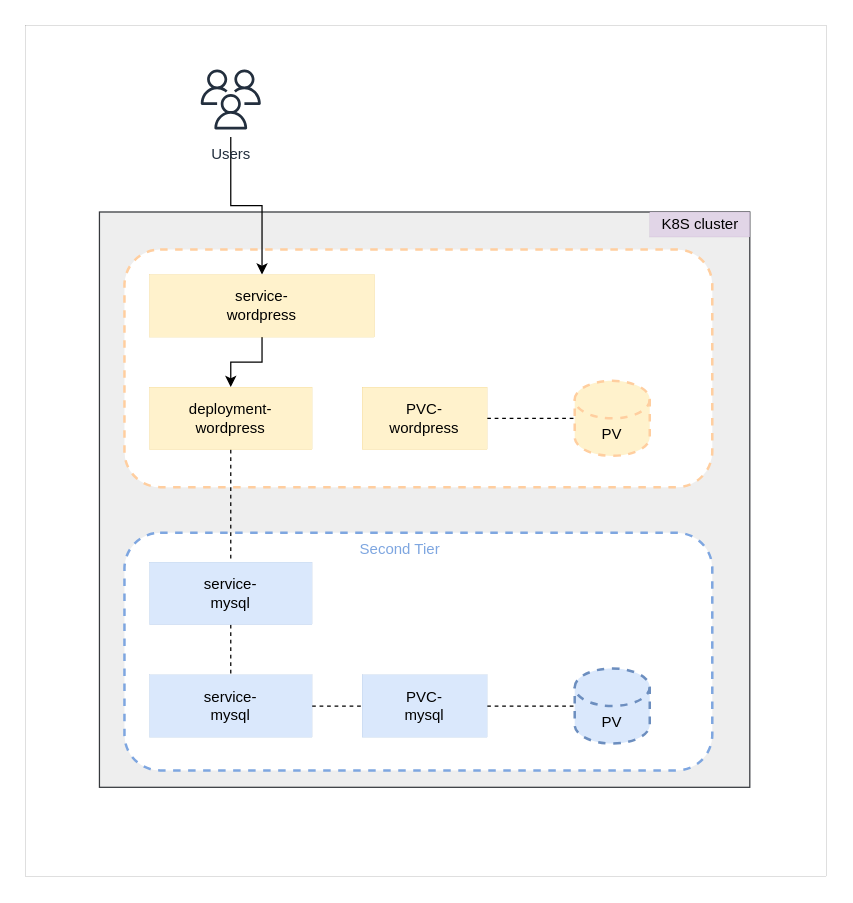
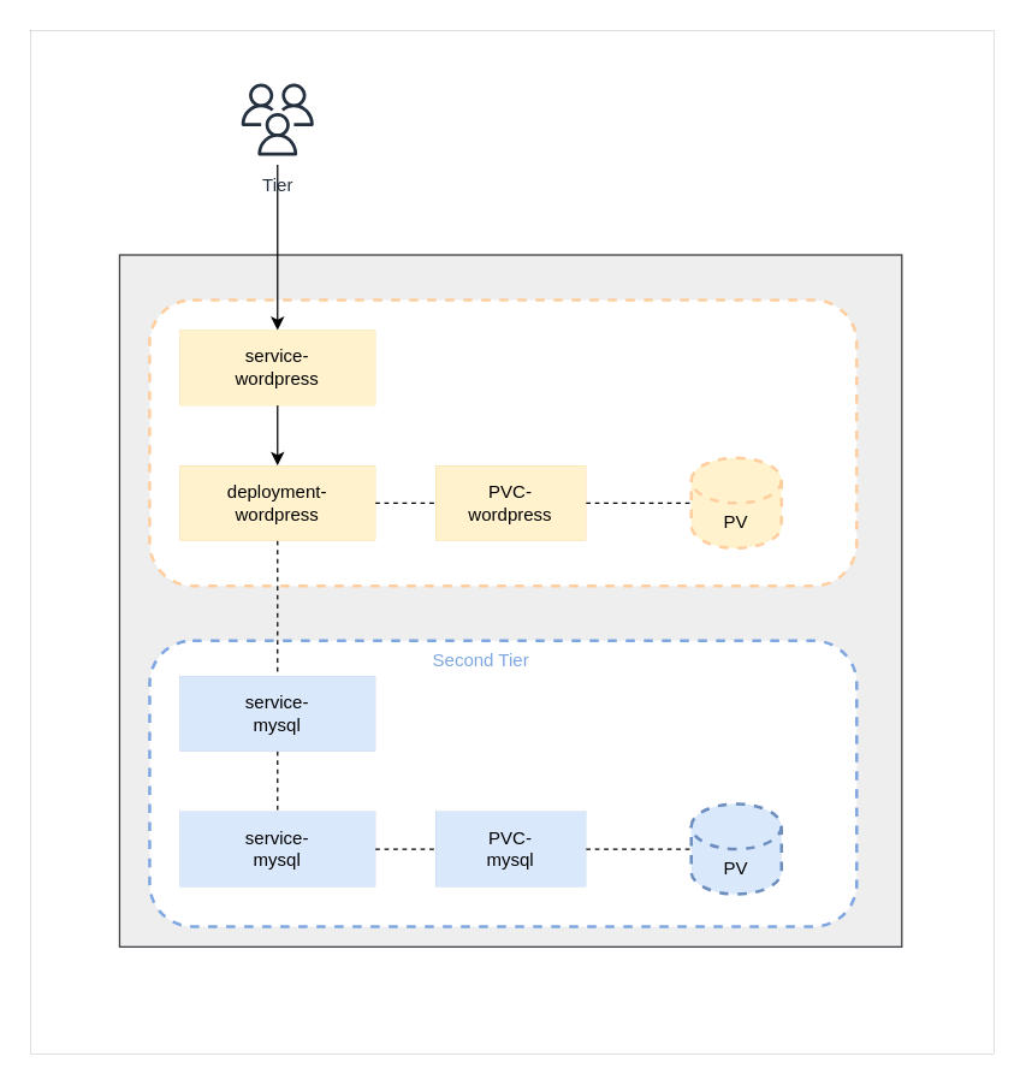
- <mxCell id="8" value="Users" style="sketch=0;outlineConnect=0;fontColor=#232F3E;gradientColor=none;strokeColor=#232F3E;fillColor=#ffffff;dashed=0;verticalLabelPosition=bottom;verticalAlign=top;align=center;html=1;fontSize=12;fontStyle=0;aspect=fixed;shape=mxgraph.aws4.resourceIcon;resIcon=mxgraph.aws4.users;" parent="1" vertex="1"><mxGeometry x="154" y="49" width="60" height="60" as="geometry" /></mxCell>
+ <mxCell id="8" value="Tier" style="sketch=0;outlineConnect=0;fontColor=#232F3E;gradientColor=none;strokeColor=#232F3E;fillColor=#ffffff;dashed=0;verticalLabelPosition=bottom;verticalAlign=top;align=center;html=1;fontSize=12;fontStyle=0;aspect=fixed;shape=mxgraph.aws4.resourceIcon;resIcon=mxgraph.aws4.users;" parent="1" vertex="1"><mxGeometry x="154" y="49" width="60" height="60" as="geometry" /></mxCell>
- <mxCell id="6" value="K8S cluster" style="text;html=1;align=center;verticalAlign=middle;resizable=0;points=[];autosize=1;strokeColor=#9673a6;fillColor=#e1d5e7;strokeWidth=0;" parent="1" vertex="1"><mxGeometry x="519" width="80" height="20" as="geometry" y="169" /></mxCell>
- <mxCell id="10" value="service-&lt;br&gt;wordpress" style="rounded=0;whiteSpace=wrap;html=1;fillColor=#FFF2CC;strokeColor=#d79b00;strokeWidth=0;" parent="1" vertex="1"><mxGeometry x="119" y="219" width="180" height="50" as="geometry" /></mxCell>
+ <mxCell id="10" value="service-&lt;br&gt;wordpress" style="rounded=0;whiteSpace=wrap;html=1;fillColor=#FFF2CC;strokeColor=#d79b00;strokeWidth=0;" parent="1" vertex="1"><mxGeometry x="119" y="219" width="130" height="50" as="geometry" /></mxCell>
+ <mxCell id="11" style="edgeStyle=orthogonalEdgeStyle;rounded=0;orthogonalLoop=1;jettySize=auto;html=1;entryX=0;entryY=0.5;entryDx=0;entryDy=0;dashed=1;fontColor=#000000;endArrow=none;endFill=0;" parent="1" source="13" target="15" edge="1"><mxGeometry relative="1" as="geometry" /></mxCell>
